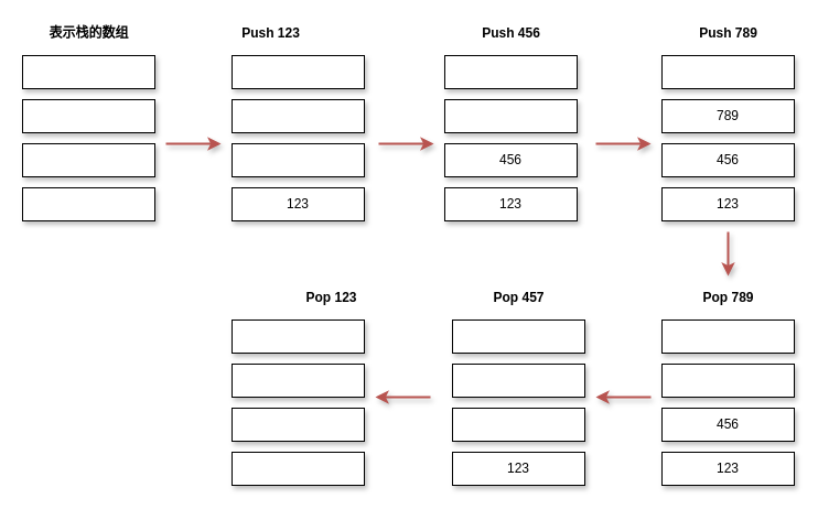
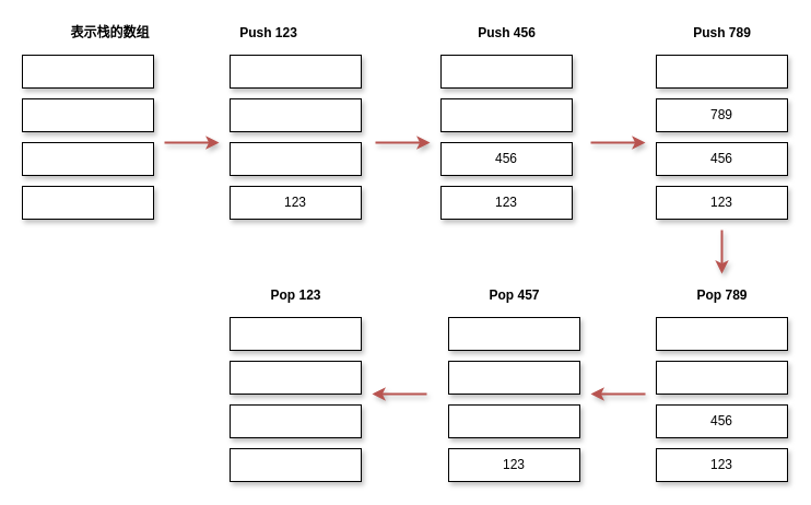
- <mxCell id="3" value="表示栈的数组" style="text;html=1;align=center;verticalAlign=middle;resizable=0;points=[];autosize=1;fontStyle=1;shadow=1;" vertex="1" parent="1"><mxGeometry x="35" y="20" width="90" height="20" as="geometry" /></mxCell>
+ <mxCell id="3" value="表示栈的数组" style="text;html=1;align=center;verticalAlign=middle;resizable=0;points=[];autosize=1;fontStyle=1;shadow=1;" vertex="1" parent="1"><mxGeometry x="55" y="20" width="90" height="20" as="geometry" /></mxCell>
- <mxCell id="39" value="Pop 123" style="text;html=1;align=center;verticalAlign=middle;resizable=0;points=[];autosize=1;fontStyle=1;shadow=1;" vertex="1" parent="1"><mxGeometry x="270" y="260" width="60" height="20" as="geometry" /></mxCell>
+ <mxCell id="39" value="Pop 123" style="text;html=1;align=center;verticalAlign=middle;resizable=0;points=[];autosize=1;fontStyle=1;shadow=1;" vertex="1" parent="1"><mxGeometry x="240" y="260" width="60" height="20" as="geometry" /></mxCell>
